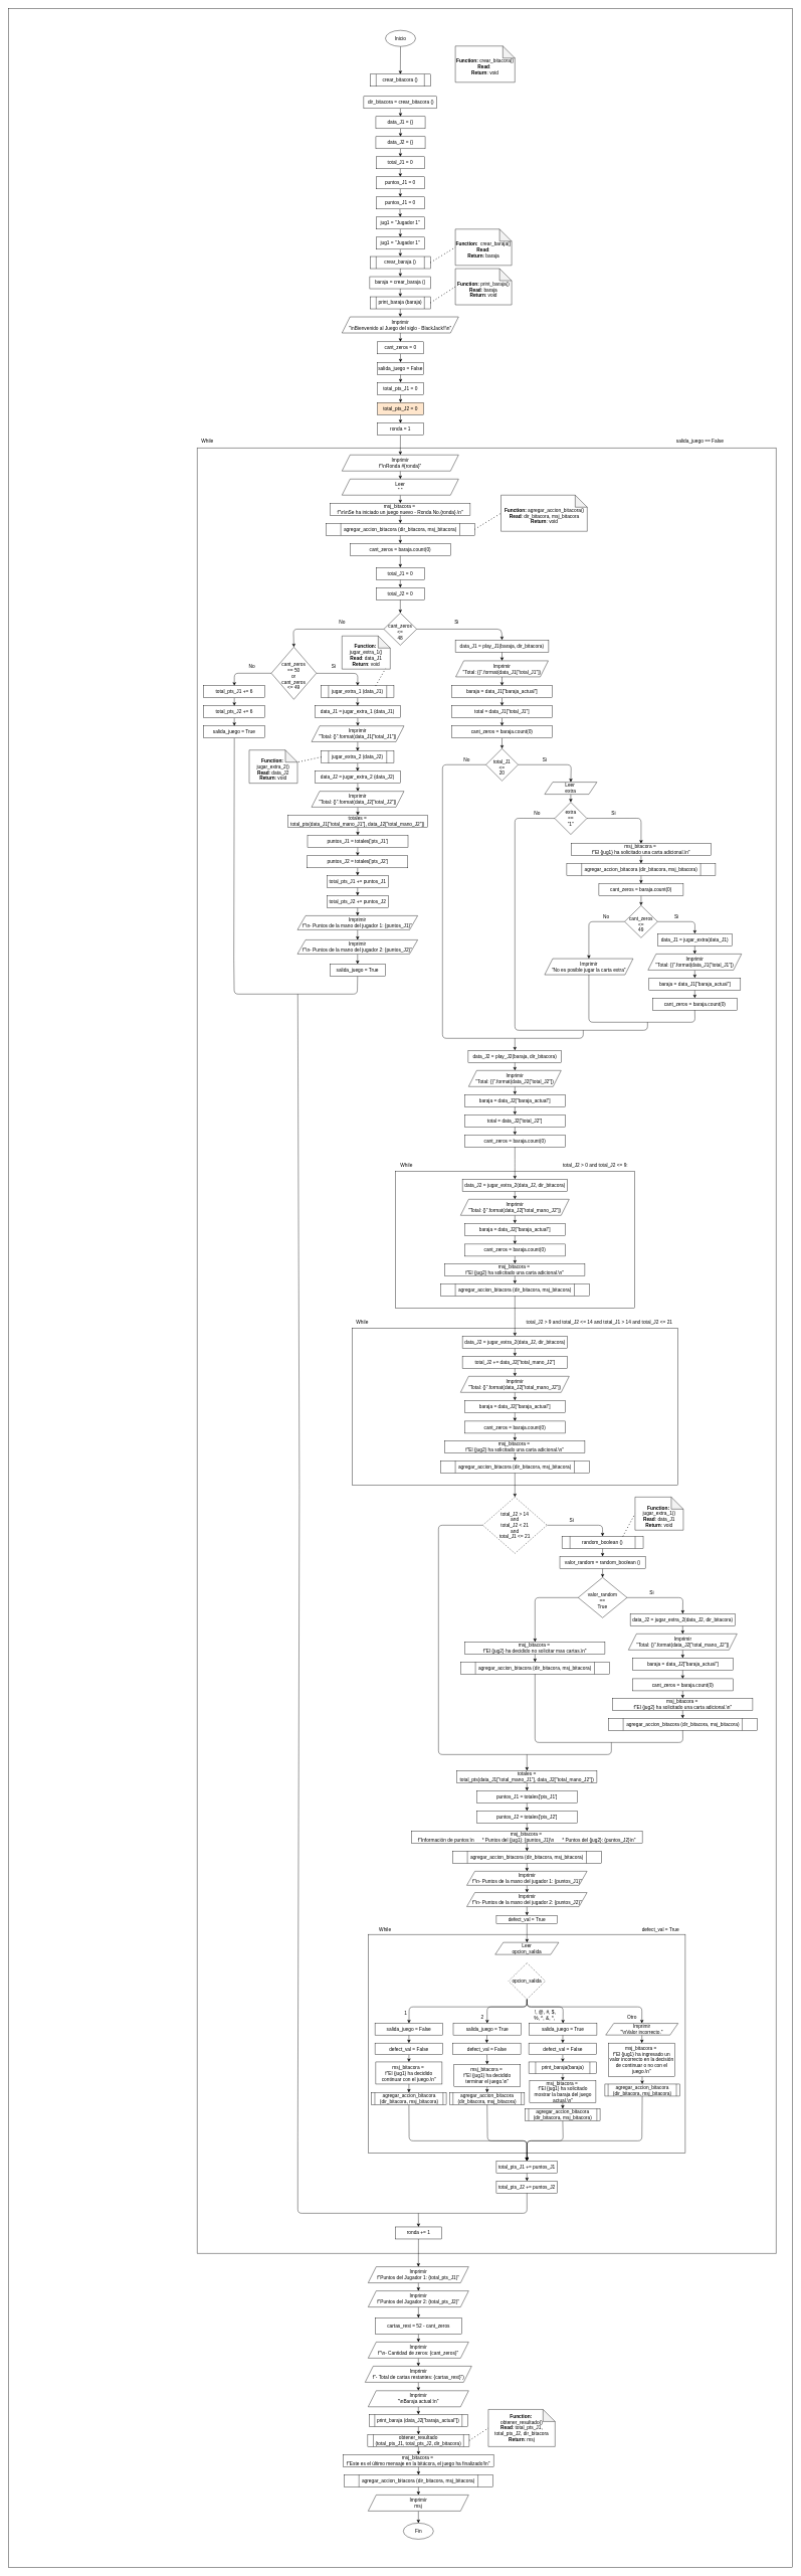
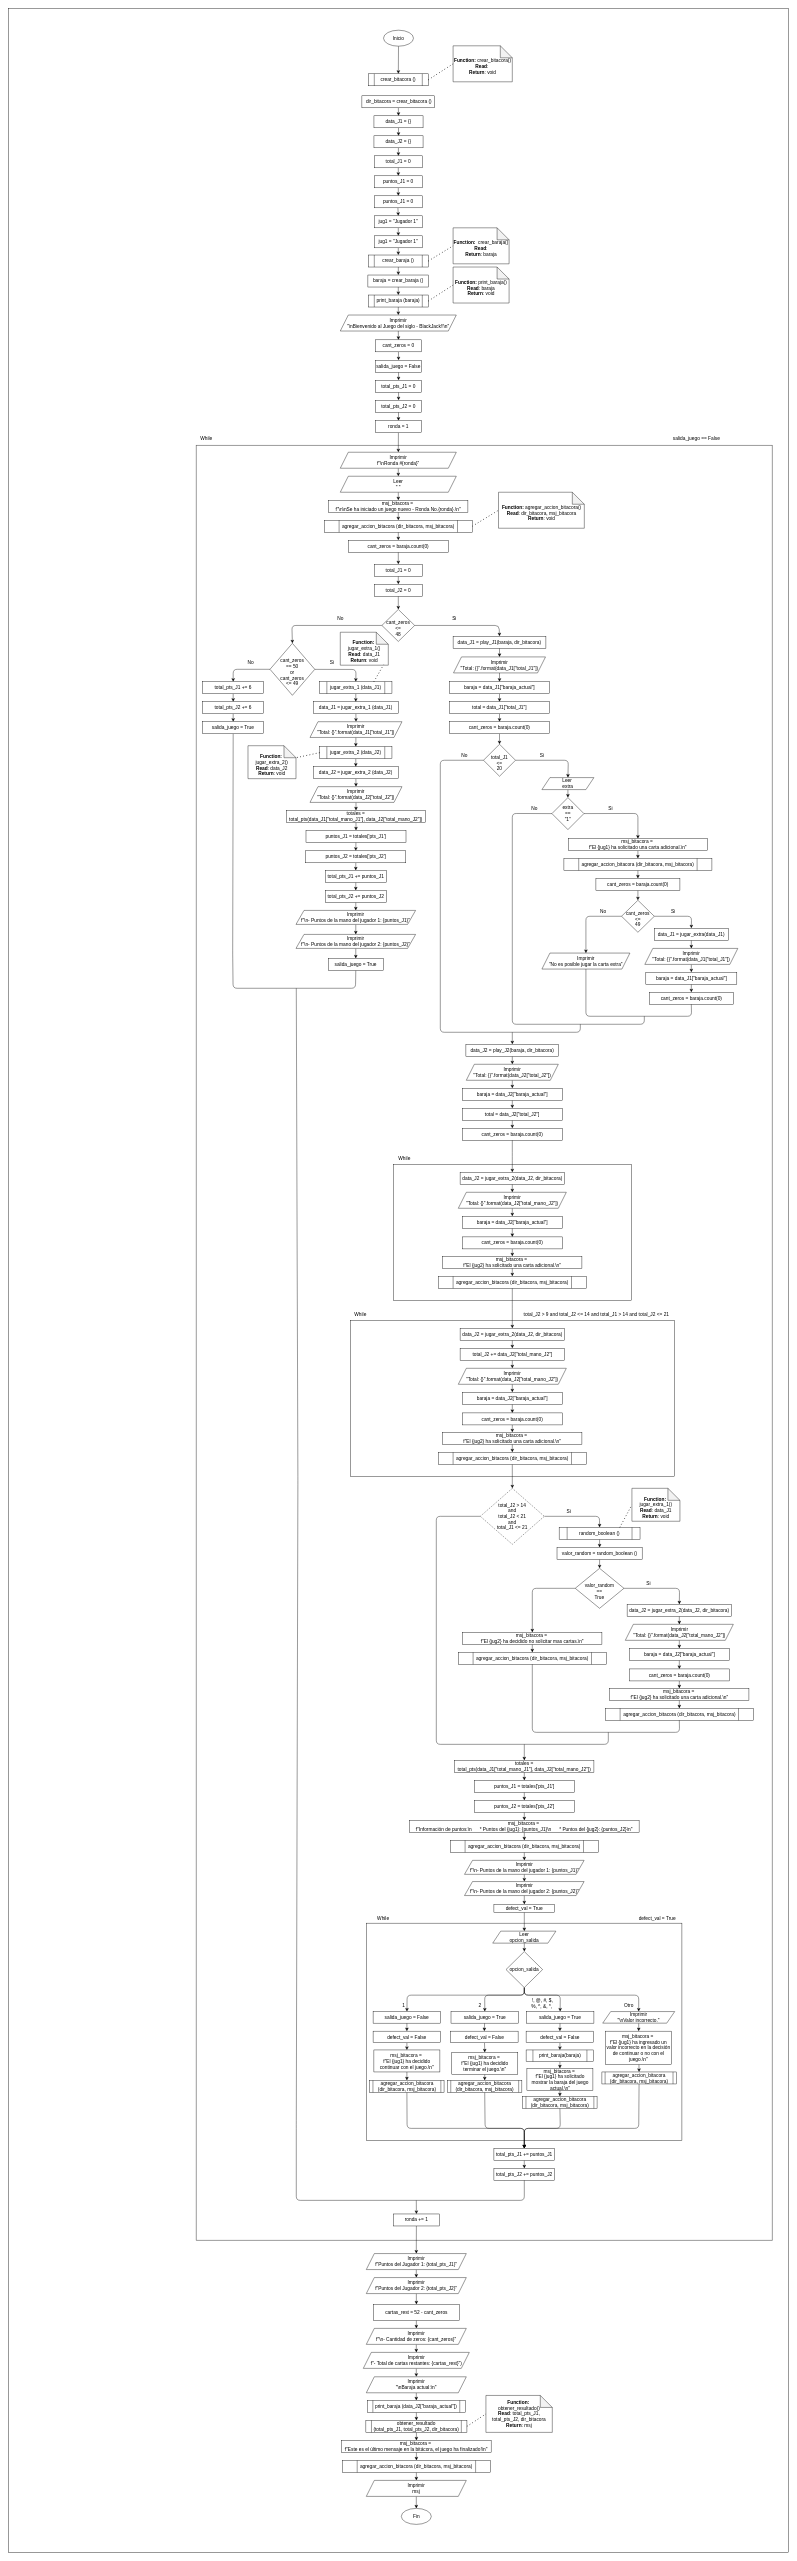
+ <mxCell id="169" value="" style="endArrow=none;dashed=1;html=1;dashPattern=1 3;strokeWidth=2;entryX=0;entryY=0.5;entryDx=0;entryDy=0;entryPerimeter=0;exitX=1;exitY=0.5;exitDx=0;exitDy=0;" edge="1" parent="1" source="167" target="168"><mxGeometry width="50" height="50" relative="1" as="geometry"><mxPoint x="970" y="164" as="sourcePoint" /><mxPoint x="1020" y="114" as="targetPoint" /></mxGeometry></mxCell>
- <mxCell id="42" value="total_pts_J2 = 0" style="whiteSpace=wrap;html=1;fillColor=#ffe6cc;" parent="1" vertex="1"><mxGeometry x="938.38" y="1000" width="114.5" height="30" as="geometry" /></mxCell>
+ <mxCell id="42" value="total_pts_J2 = 0" style="whiteSpace=wrap;html=1;" parent="1" vertex="1"><mxGeometry x="938.38" y="1000" width="114.5" height="30" as="geometry" /></mxCell>
- <mxCell id="231" value="total_J2 &amp;gt; 0 and total_J2 &amp;lt;= 9:" style="text;html=1;align=center;verticalAlign=middle;resizable=0;points=[];autosize=1;strokeColor=none;fillColor=none;" vertex="1" parent="1"><mxGeometry x="1385" y="2880" width="190" height="30" as="geometry" /></mxCell>
+ <mxCell id="50" style="edgeStyle=none;html=1;entryX=0.5;entryY=0;entryDx=0;entryDy=0;" parent="1" source="51" target="56" edge="1"><mxGeometry relative="1" as="geometry" /></mxCell>
- <mxCell id="56" value="opcion_salida" style="rhombus;whiteSpace=wrap;html=1;dashed=1;" parent="1" vertex="1"><mxGeometry x="1264.25" y="4878" width="91.5" height="90" as="geometry" /></mxCell>
+ <mxCell id="56" value="opcion_salida" style="rhombus;whiteSpace=wrap;html=1;" parent="1" vertex="1"><mxGeometry x="1264.25" y="4878" width="91.5" height="90" as="geometry" /></mxCell>
- <mxCell id="148" value="1" style="text;html=1;align=center;verticalAlign=middle;resizable=0;points=[];autosize=1;strokeColor=none;fillColor=none;" parent="1" vertex="1"><mxGeometry x="993" y="4988" width="30" height="30" as="geometry" /></mxCell>
+ <mxCell id="148" value="1" style="text;html=1;align=center;verticalAlign=middle;resizable=0;points=[];autosize=1;strokeColor=none;fillColor=none;" parent="1" vertex="1"><mxGeometry x="993" y="4998" width="30" height="30" as="geometry" /></mxCell>
